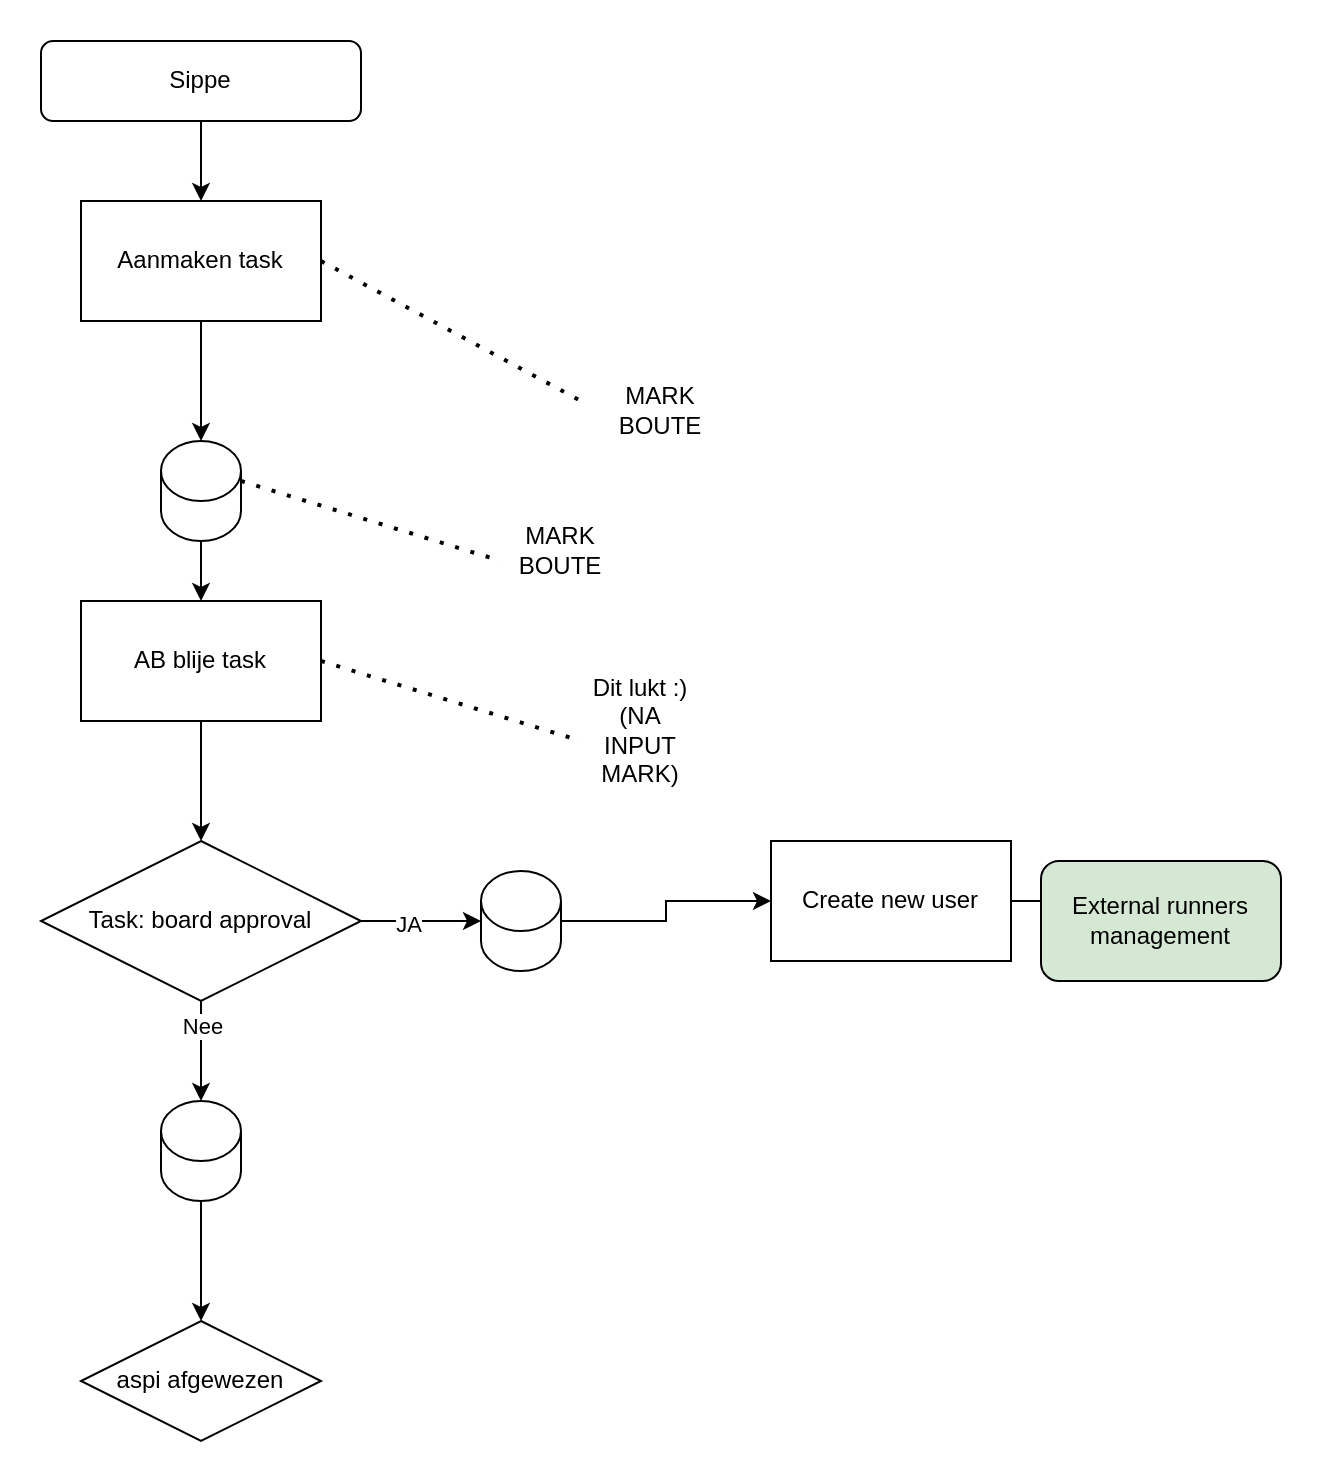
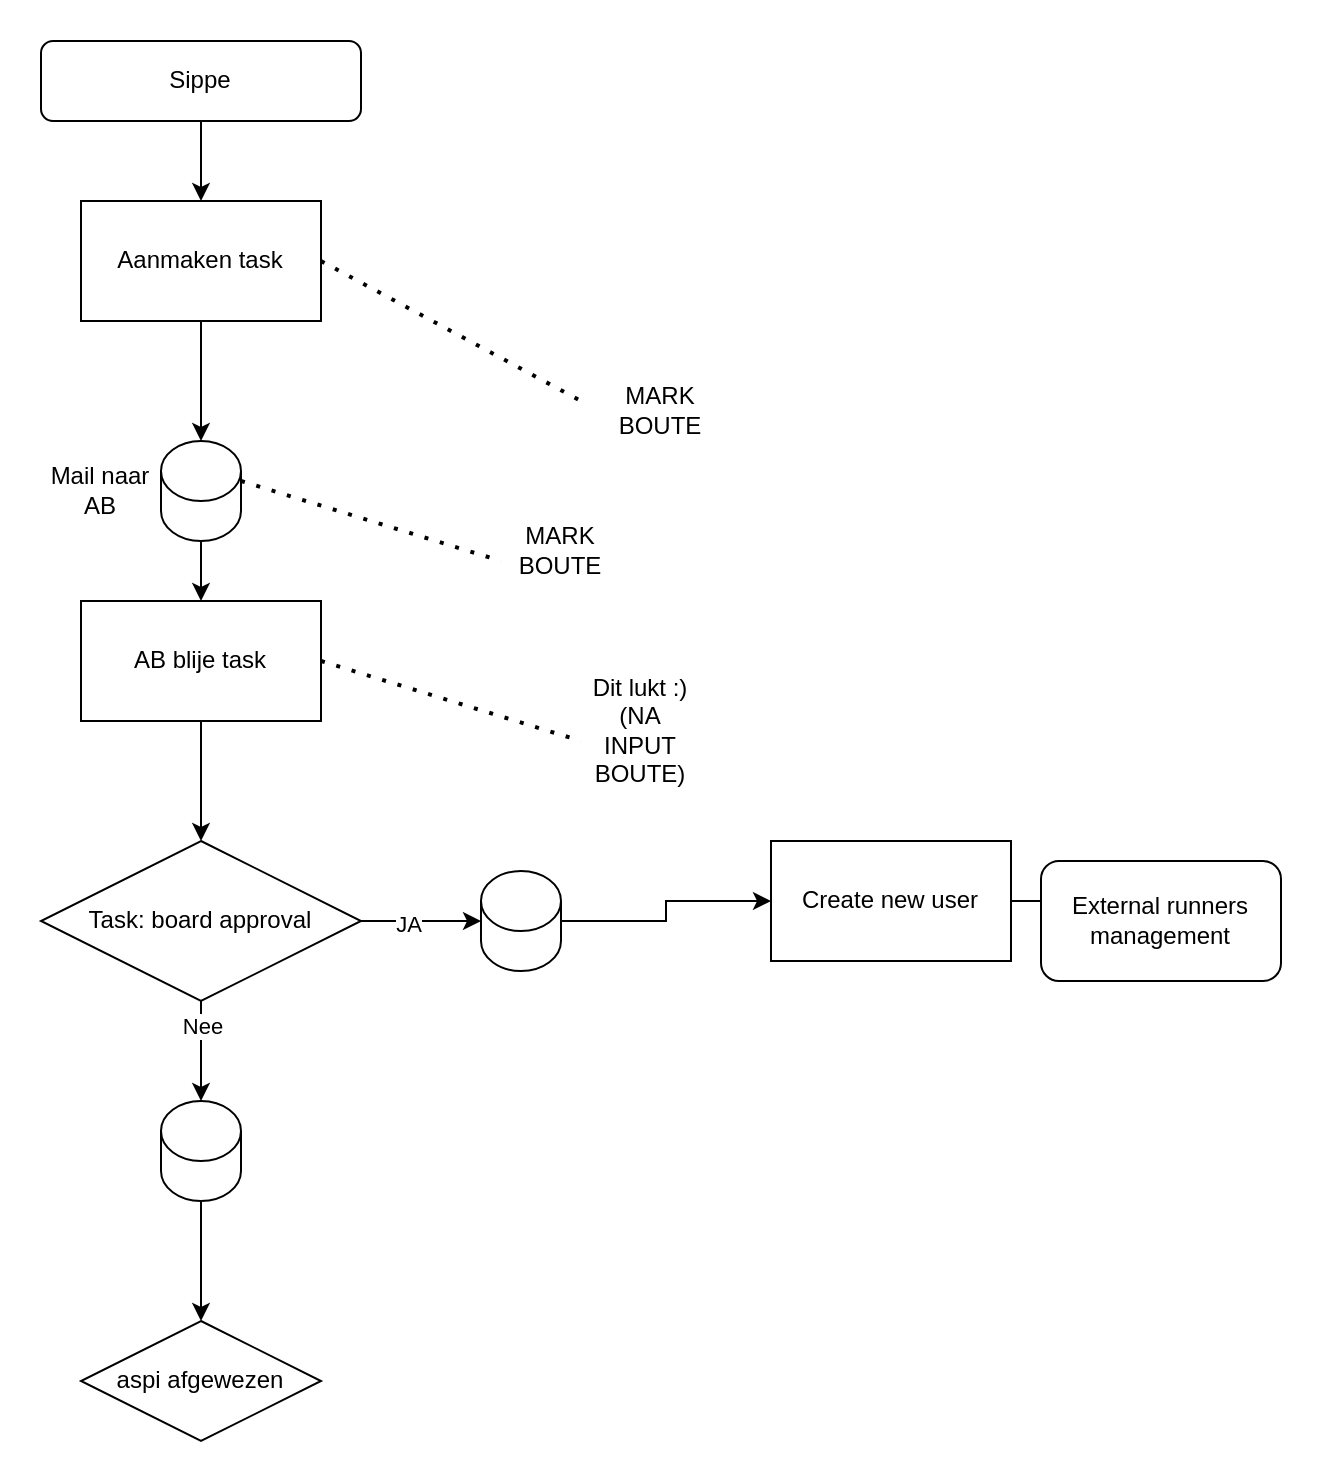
+ <mxCell id="9" value="Mail naar AB" style="text;html=1;align=center;verticalAlign=middle;whiteSpace=wrap;rounded=0;" parent="1" vertex="1"><mxGeometry x="20" y="230" width="60" height="30" as="geometry" /></mxCell>
- <mxCell id="29" value="Dit lukt :) (NA INPUT MARK)" style="text;html=1;align=center;verticalAlign=middle;whiteSpace=wrap;rounded=0;" vertex="1" parent="1"><mxGeometry x="290" y="350" width="60" height="30" as="geometry" /></mxCell>
+ <mxCell id="29" value="Dit lukt :) (NA INPUT BOUTE)" style="text;html=1;align=center;verticalAlign=middle;whiteSpace=wrap;rounded=0;" vertex="1" parent="1"><mxGeometry x="290" y="350" width="60" height="30" as="geometry" /></mxCell>
- <mxCell id="23" value="&lt;div&gt;External runners management&lt;/div&gt;" style="rounded=1;whiteSpace=wrap;html=1;fillColor=#d5e8d4;" parent="1" vertex="1"><mxGeometry x="520" y="430" width="120" height="60" as="geometry" /></mxCell>
+ <mxCell id="23" value="&lt;div&gt;External runners management&lt;/div&gt;" style="rounded=1;whiteSpace=wrap;html=1;" parent="1" vertex="1"><mxGeometry x="520" y="430" width="120" height="60" as="geometry" /></mxCell>
